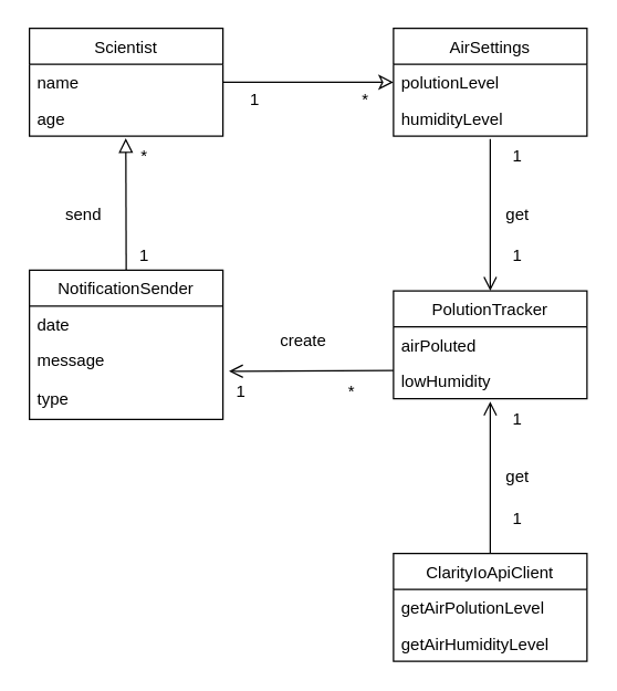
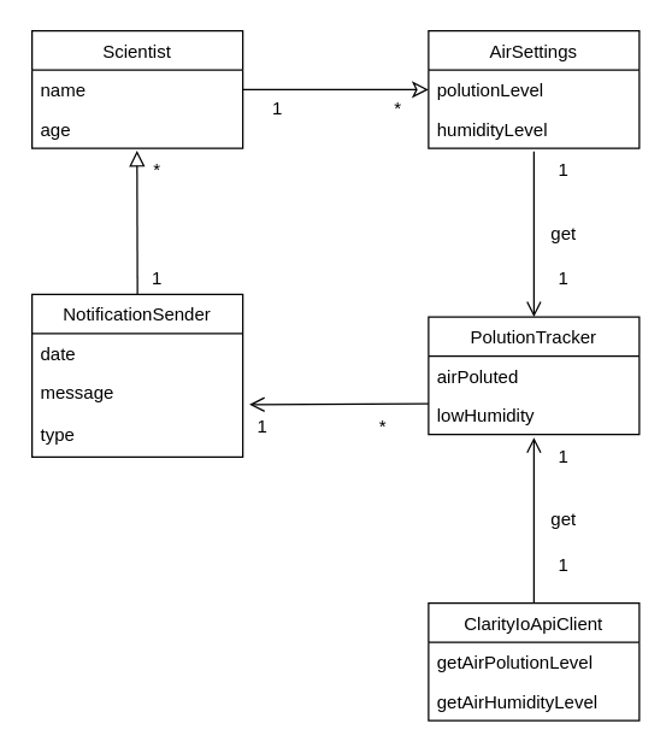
- <mxCell id="24" value="send" style="text;html=1;strokeColor=none;fillColor=none;align=center;verticalAlign=middle;whiteSpace=wrap;rounded=0;" vertex="1" parent="1"><mxGeometry x="30" y="140" width="60" height="30" as="geometry" /></mxCell>
- <mxCell id="36" value="create" style="text;html=1;strokeColor=none;fillColor=none;align=center;verticalAlign=middle;whiteSpace=wrap;rounded=0;" vertex="1" parent="1"><mxGeometry x="189" y="230.5" width="60" height="30" as="geometry" /></mxCell>
